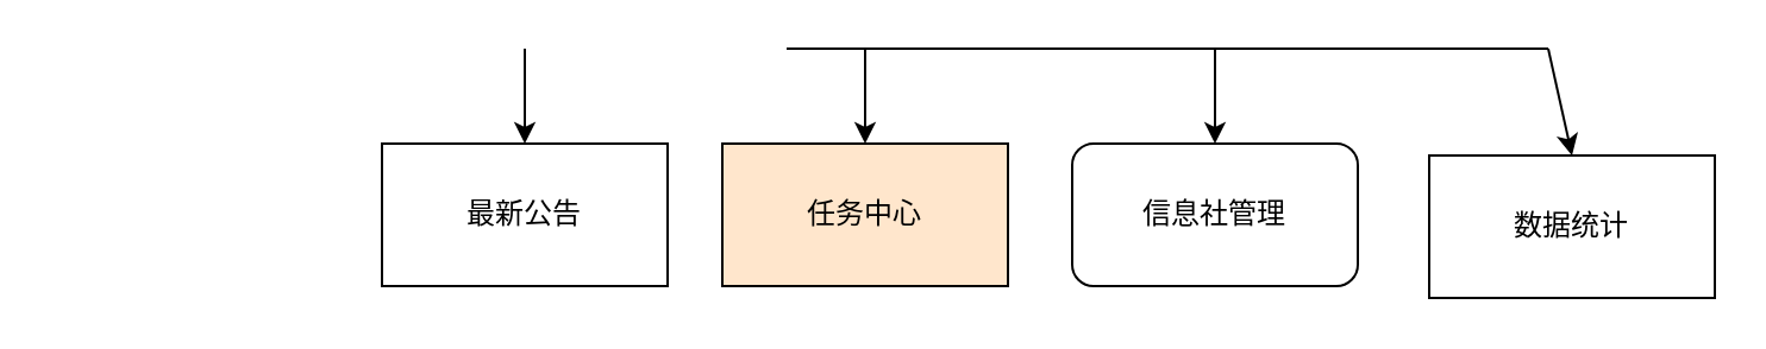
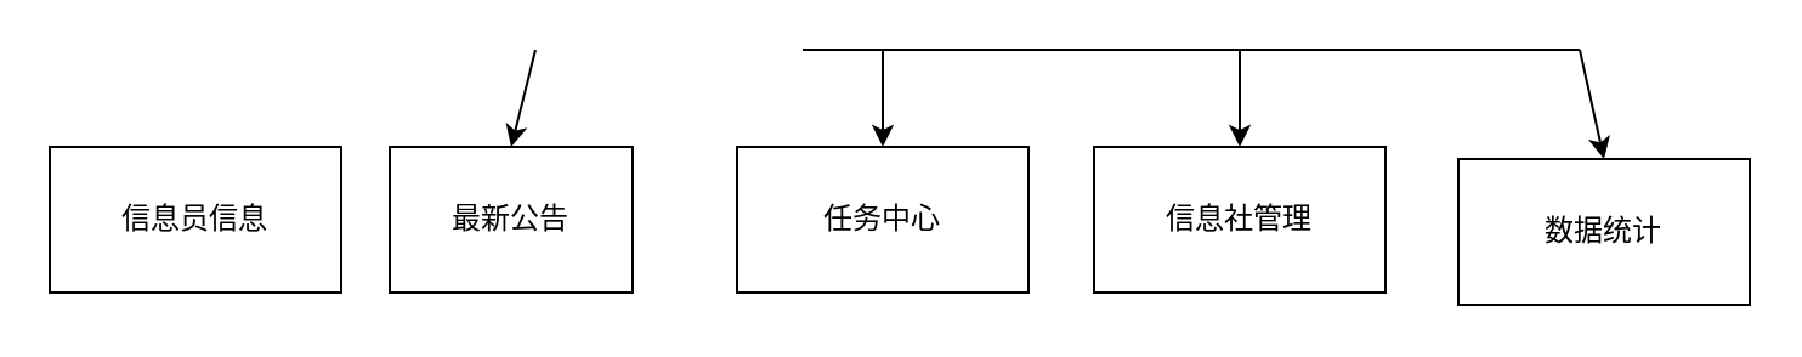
+ <mxCell id="3" value="信息员信息" style="rounded=0;whiteSpace=wrap;html=1;" vertex="1" parent="1"><mxGeometry x="20" y="60" width="120" height="60" as="geometry" /></mxCell>
- <mxCell id="4" value="最新公告" style="rounded=0;whiteSpace=wrap;html=1;" vertex="1" parent="1"><mxGeometry x="160" y="60" width="120" height="60" as="geometry" /></mxCell>
+ <mxCell id="4" value="最新公告" style="rounded=0;whiteSpace=wrap;html=1;" vertex="1" parent="1"><mxGeometry x="160" y="60" width="100" height="60" as="geometry" /></mxCell>
- <mxCell id="5" value="任务中心" style="rounded=0;whiteSpace=wrap;html=1;fillColor=#ffe6cc;" vertex="1" parent="1"><mxGeometry x="303" y="60" width="120" height="60" as="geometry" /></mxCell>
+ <mxCell id="5" value="任务中心" style="rounded=0;whiteSpace=wrap;html=1;" vertex="1" parent="1"><mxGeometry x="303" y="60" width="120" height="60" as="geometry" /></mxCell>
- <mxCell id="7" value="信息社管理" style="whiteSpace=wrap;html=1;direction=west;rounded=1;" vertex="1" parent="1"><mxGeometry x="450" y="60" width="120" height="60" as="geometry" /></mxCell>
+ <mxCell id="7" value="信息社管理" style="rounded=0;whiteSpace=wrap;html=1;direction=west;" vertex="1" parent="1"><mxGeometry x="450" y="60" width="120" height="60" as="geometry" /></mxCell>
